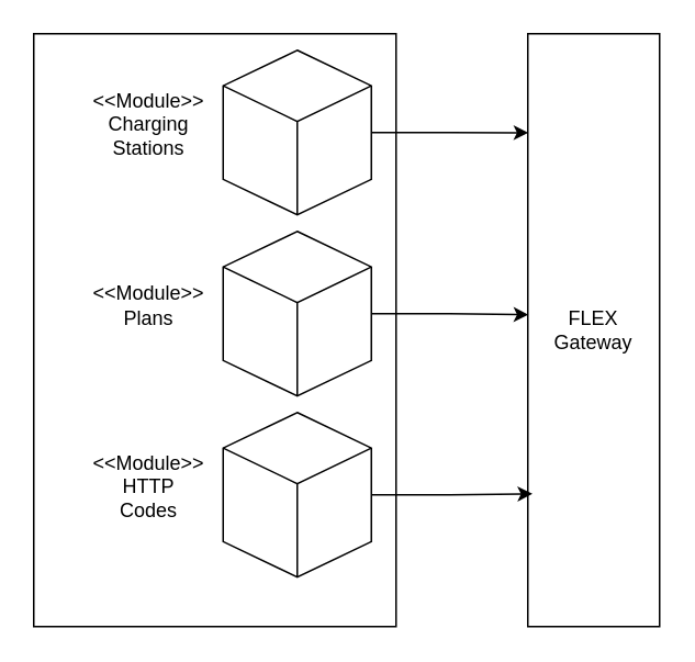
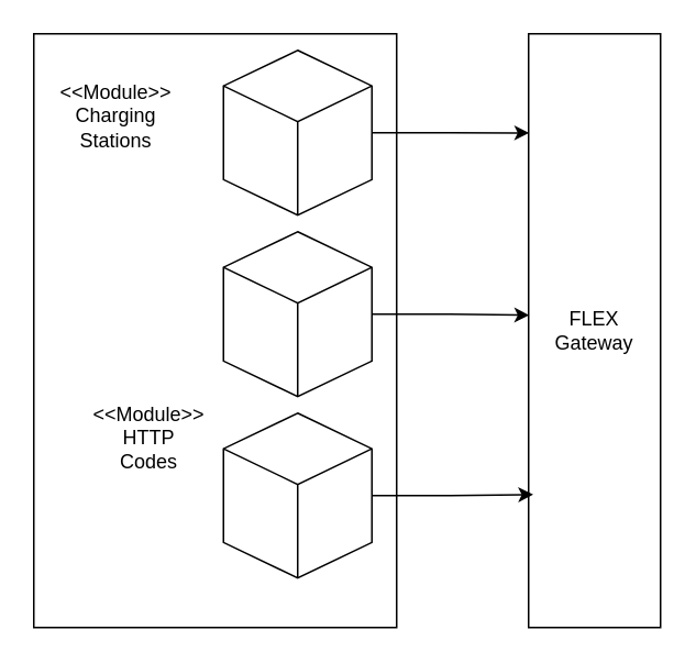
- <mxCell id="6" value="&amp;lt;&amp;lt;Module&amp;gt;&amp;gt;&lt;br&gt;Charging Stations" style="text;html=1;align=center;verticalAlign=middle;whiteSpace=wrap;rounded=0;" vertex="1" parent="1"><mxGeometry x="60" y="60" width="60" height="30" as="geometry" /></mxCell>
+ <mxCell id="6" value="&amp;lt;&amp;lt;Module&amp;gt;&amp;gt;&lt;br&gt;Charging Stations" style="text;html=1;align=center;verticalAlign=middle;whiteSpace=wrap;rounded=0;" vertex="1" parent="1"><mxGeometry x="40" y="55" width="60" height="30" as="geometry" /></mxCell>
- <mxCell id="7" value="&amp;lt;&amp;lt;Module&amp;gt;&amp;gt;&lt;br&gt;Plans" style="text;html=1;align=center;verticalAlign=middle;whiteSpace=wrap;rounded=0;" vertex="1" parent="1"><mxGeometry x="60" y="170" width="60" height="30" as="geometry" /></mxCell>
- <mxCell id="8" value="&amp;lt;&amp;lt;Module&amp;gt;&amp;gt;&lt;br&gt;HTTP Codes" style="text;html=1;align=center;verticalAlign=middle;whiteSpace=wrap;rounded=0;" vertex="1" parent="1"><mxGeometry x="60" y="280" width="60" height="30" as="geometry" /></mxCell>
+ <mxCell id="8" value="&amp;lt;&amp;lt;Module&amp;gt;&amp;gt;&lt;br&gt;HTTP Codes" style="text;html=1;align=center;verticalAlign=middle;whiteSpace=wrap;rounded=0;" vertex="1" parent="1"><mxGeometry x="60" y="250" width="60" height="30" as="geometry" /></mxCell>
